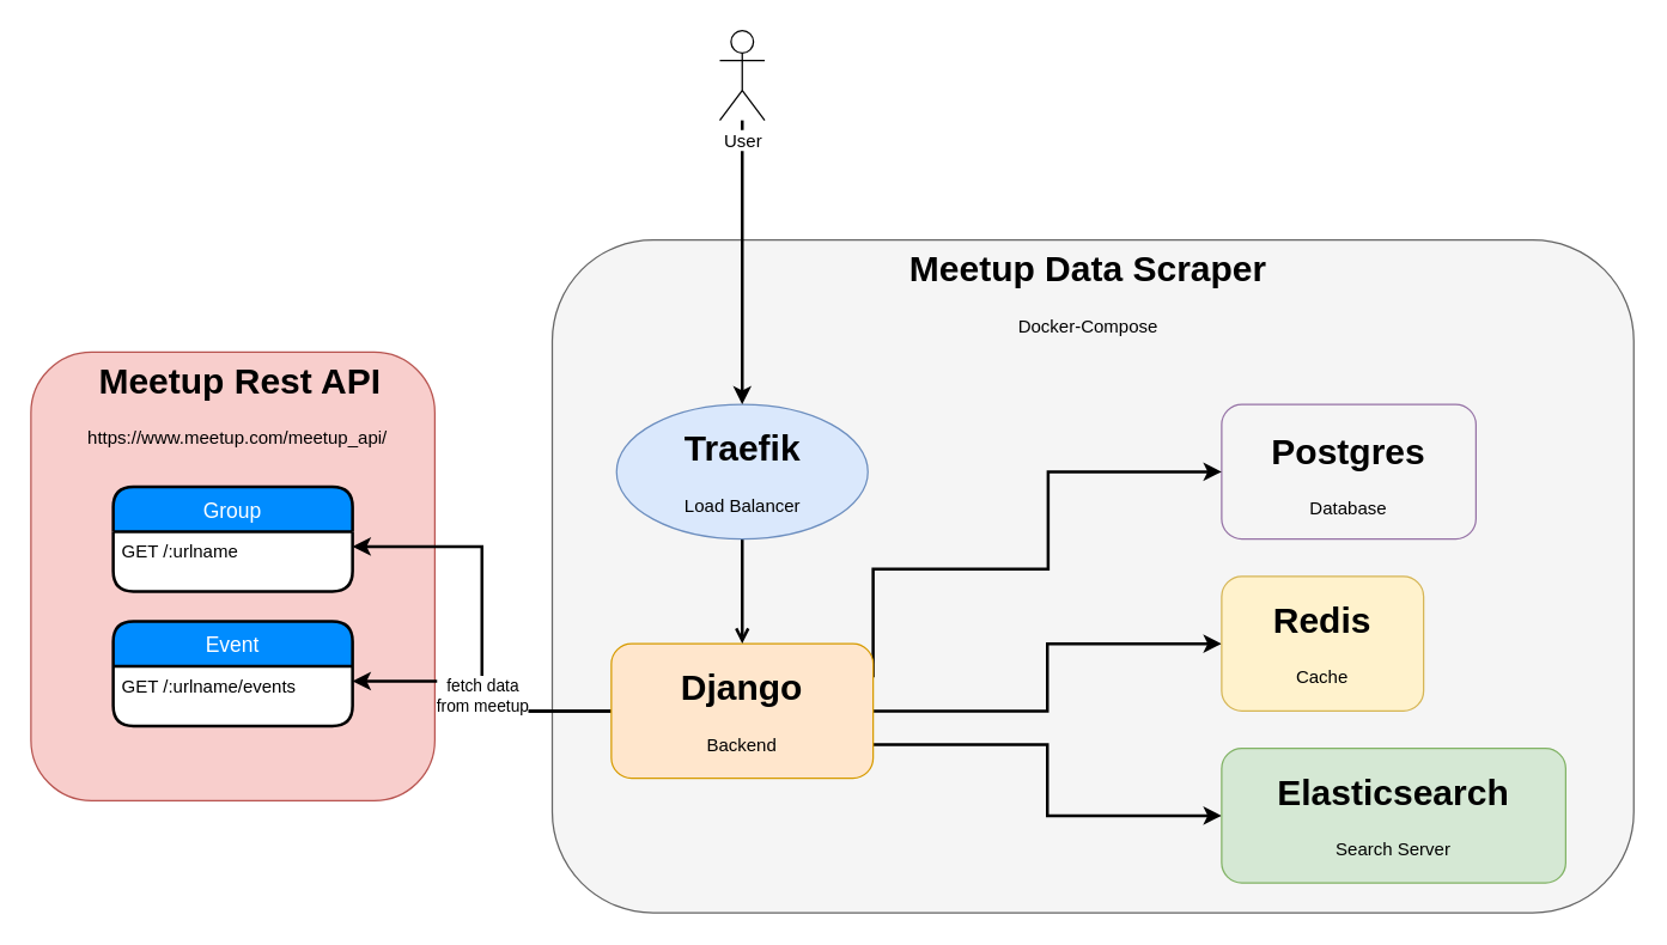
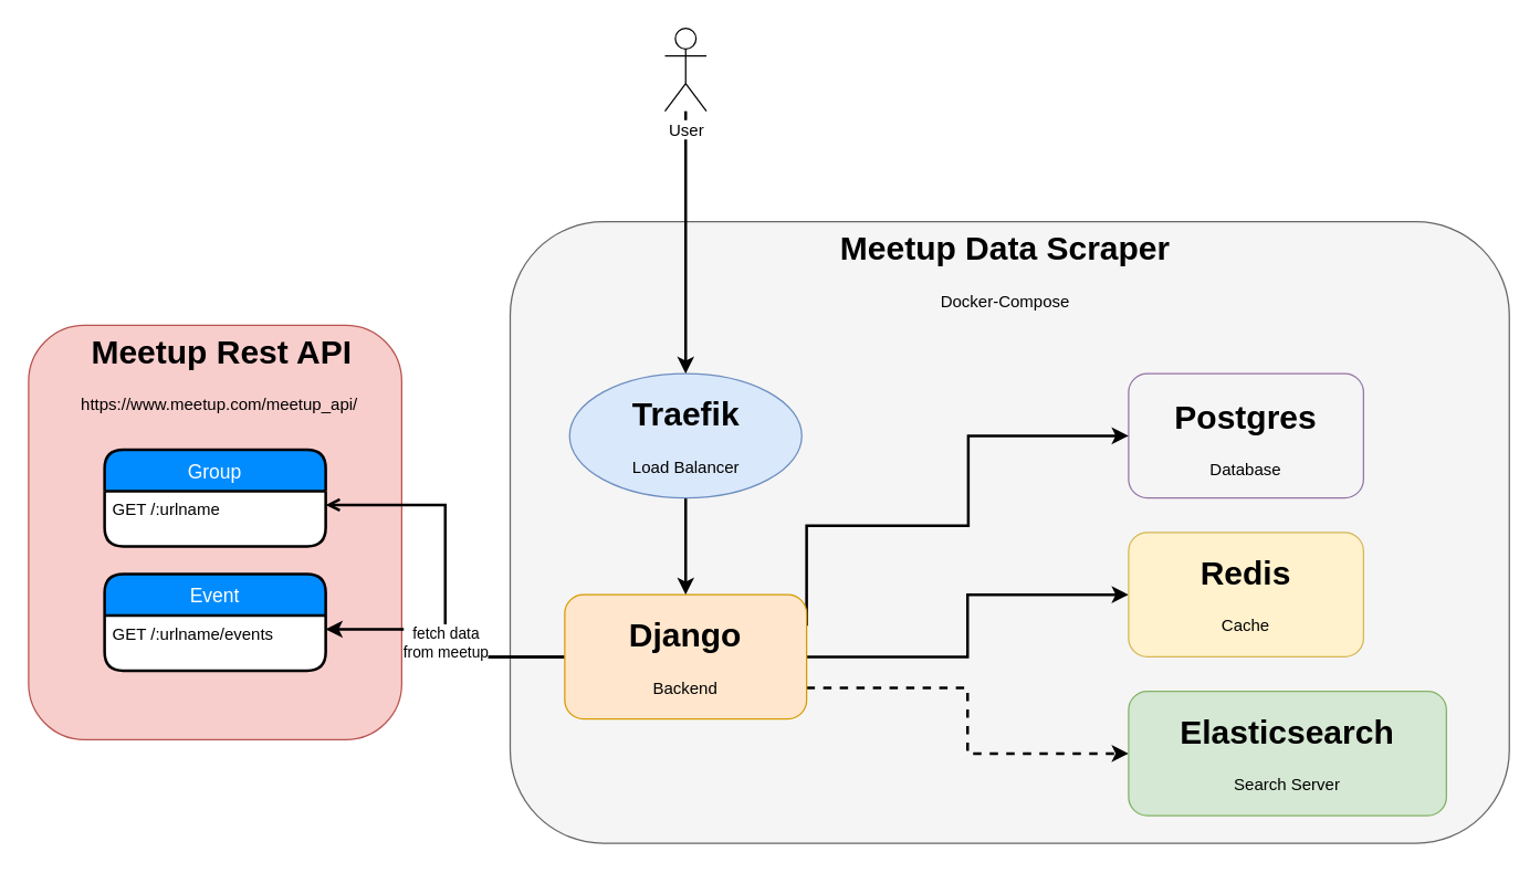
- <mxCell id="14" style="edgeStyle=orthogonalEdgeStyle;rounded=0;orthogonalLoop=1;jettySize=auto;html=1;exitX=0;exitY=0.5;exitDx=0;exitDy=0;entryX=1;entryY=0.25;entryDx=0;entryDy=0;startArrow=none;startFill=0;strokeWidth=2;" edge="1" parent="1" source="16" target="5"><mxGeometry relative="1" as="geometry" /></mxCell>
+ <mxCell id="14" style="edgeStyle=orthogonalEdgeStyle;rounded=0;orthogonalLoop=1;jettySize=auto;html=1;exitX=0;exitY=0.5;exitDx=0;exitDy=0;entryX=1;entryY=0.25;entryDx=0;entryDy=0;startArrow=none;startFill=0;strokeWidth=2;endArrow=open;" edge="1" parent="1" source="16" target="5"><mxGeometry relative="1" as="geometry" /></mxCell>
- <mxCell id="18" style="edgeStyle=orthogonalEdgeStyle;rounded=0;orthogonalLoop=1;jettySize=auto;html=1;exitX=0.5;exitY=1;exitDx=0;exitDy=0;startArrow=none;startFill=0;strokeWidth=2;endArrow=open;" edge="1" parent="1" source="19" target="16"><mxGeometry relative="1" as="geometry" /></mxCell>
+ <mxCell id="18" style="edgeStyle=orthogonalEdgeStyle;rounded=0;orthogonalLoop=1;jettySize=auto;html=1;exitX=0.5;exitY=1;exitDx=0;exitDy=0;startArrow=none;startFill=0;strokeWidth=2;" edge="1" parent="1" source="19" target="16"><mxGeometry relative="1" as="geometry" /></mxCell>
- <mxCell id="17" value="&lt;h1&gt;Redis&lt;/h1&gt;&lt;h1&gt;&lt;p style=&quot;font-size: 12px ; font-weight: 400&quot;&gt;Cache&lt;/p&gt;&lt;/h1&gt;" style="rounded=1;whiteSpace=wrap;html=1;align=center;fillColor=#fff2cc;strokeColor=#d6b656;" vertex="1" parent="1"><mxGeometry x="816" y="385" width="135" height="90" as="geometry" /></mxCell>
+ <mxCell id="17" value="&lt;h1&gt;Redis&lt;/h1&gt;&lt;h1&gt;&lt;p style=&quot;font-size: 12px ; font-weight: 400&quot;&gt;Cache&lt;/p&gt;&lt;/h1&gt;" style="rounded=1;whiteSpace=wrap;html=1;align=center;fillColor=#fff2cc;strokeColor=#d6b656;" vertex="1" parent="1"><mxGeometry x="816" y="385" width="170" height="90" as="geometry" /></mxCell>
- <mxCell id="13" style="edgeStyle=orthogonalEdgeStyle;rounded=0;orthogonalLoop=1;jettySize=auto;html=1;exitX=1;exitY=0.75;exitDx=0;exitDy=0;entryX=0;entryY=0.5;entryDx=0;entryDy=0;startArrow=none;startFill=0;strokeWidth=2;" edge="1" parent="1" source="16" target="20"><mxGeometry relative="1" as="geometry" /></mxCell>
+ <mxCell id="13" style="edgeStyle=orthogonalEdgeStyle;rounded=0;orthogonalLoop=1;jettySize=auto;html=1;exitX=1;exitY=0.75;exitDx=0;exitDy=0;entryX=0;entryY=0.5;entryDx=0;entryDy=0;startArrow=none;startFill=0;strokeWidth=2;dashed=1;" edge="1" parent="1" source="16" target="20"><mxGeometry relative="1" as="geometry" /></mxCell>
